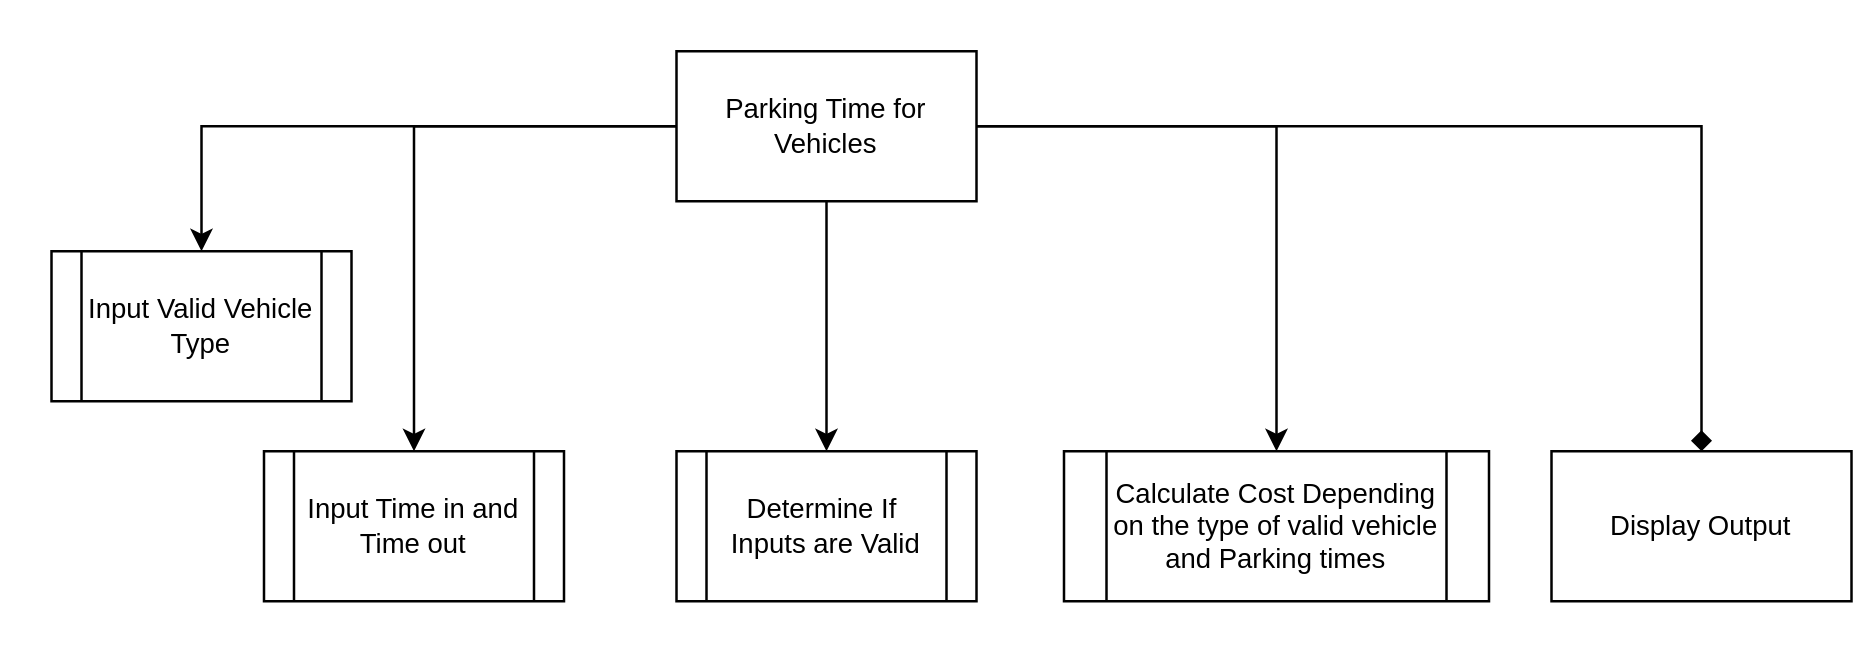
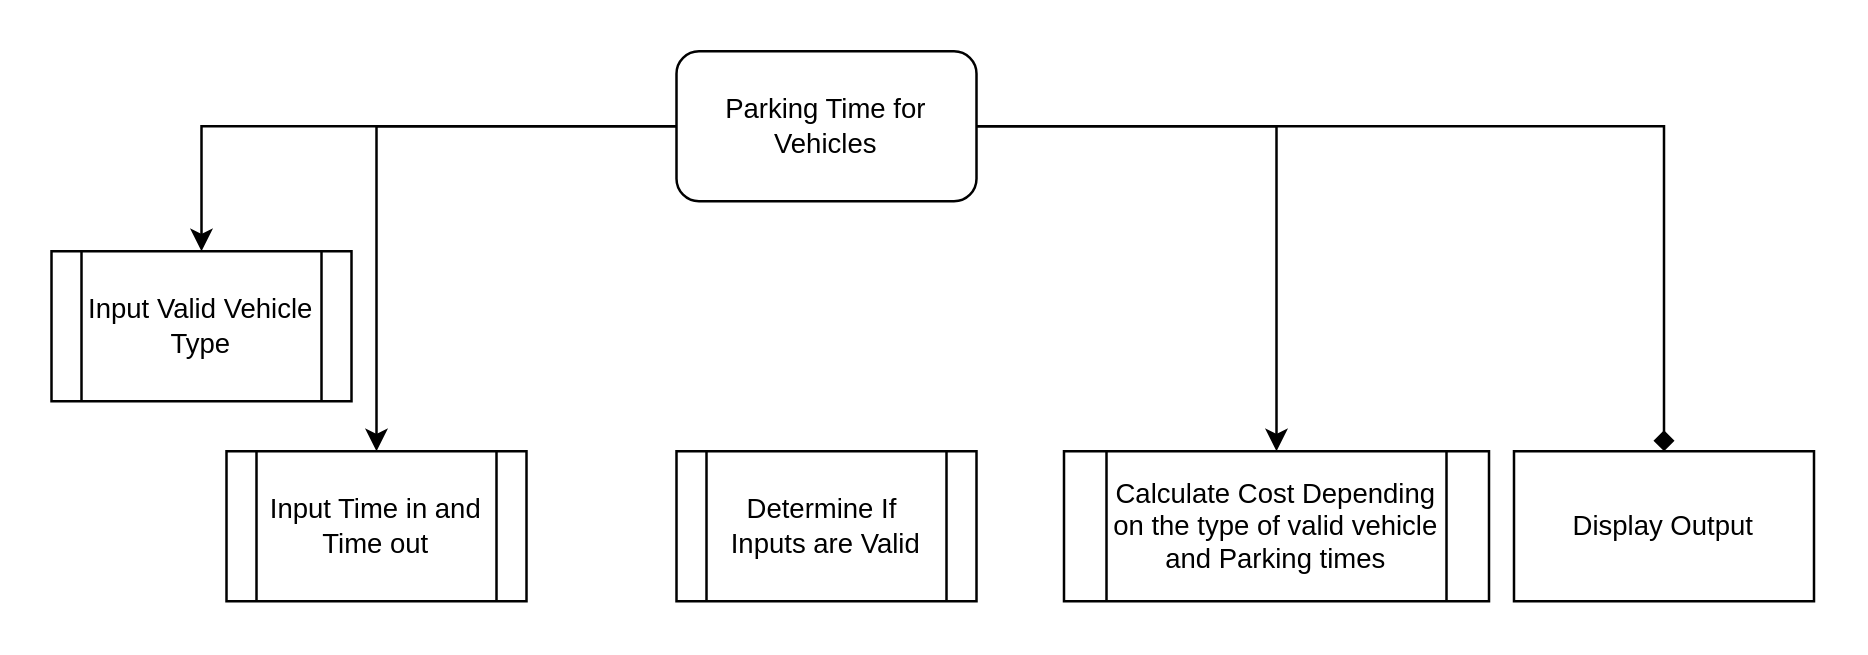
- <mxCell id="7" value="Parking Time for Vehicles" style="rounded=0;whiteSpace=wrap;html=1;fontSize=11;" parent="1" vertex="1"><mxGeometry x="270" y="20" width="120" height="60" as="geometry" /></mxCell>
+ <mxCell id="7" value="Parking Time for Vehicles" style="whiteSpace=wrap;html=1;fontSize=11;rounded=1;" parent="1" vertex="1"><mxGeometry x="270" y="20" width="120" height="60" as="geometry" /></mxCell>
- <mxCell id="6" value="" style="edgeStyle=orthogonalEdgeStyle;rounded=0;orthogonalLoop=1;jettySize=auto;html=1;" parent="1" source="7" target="12" edge="1"><mxGeometry relative="1" as="geometry" /></mxCell>
- <mxCell id="11" value="Input Time in and Time out" style="shape=process;whiteSpace=wrap;html=1;backgroundOutline=1;fontSize=11;" parent="1" vertex="1"><mxGeometry x="105" y="180" width="120" height="60" as="geometry" /></mxCell>
+ <mxCell id="11" value="Input Time in and Time out" style="shape=process;whiteSpace=wrap;html=1;backgroundOutline=1;fontSize=11;" parent="1" vertex="1"><mxGeometry x="90" y="180" width="120" height="60" as="geometry" /></mxCell>
- <mxCell id="10" value="Display Output" style="rounded=0;whiteSpace=wrap;html=1;fontSize=11;" parent="1" vertex="1"><mxGeometry x="620" y="180" width="120" height="60" as="geometry" /></mxCell>
+ <mxCell id="10" value="Display Output" style="rounded=0;whiteSpace=wrap;html=1;fontSize=11;" parent="1" vertex="1"><mxGeometry x="605" y="180" width="120" height="60" as="geometry" /></mxCell>
